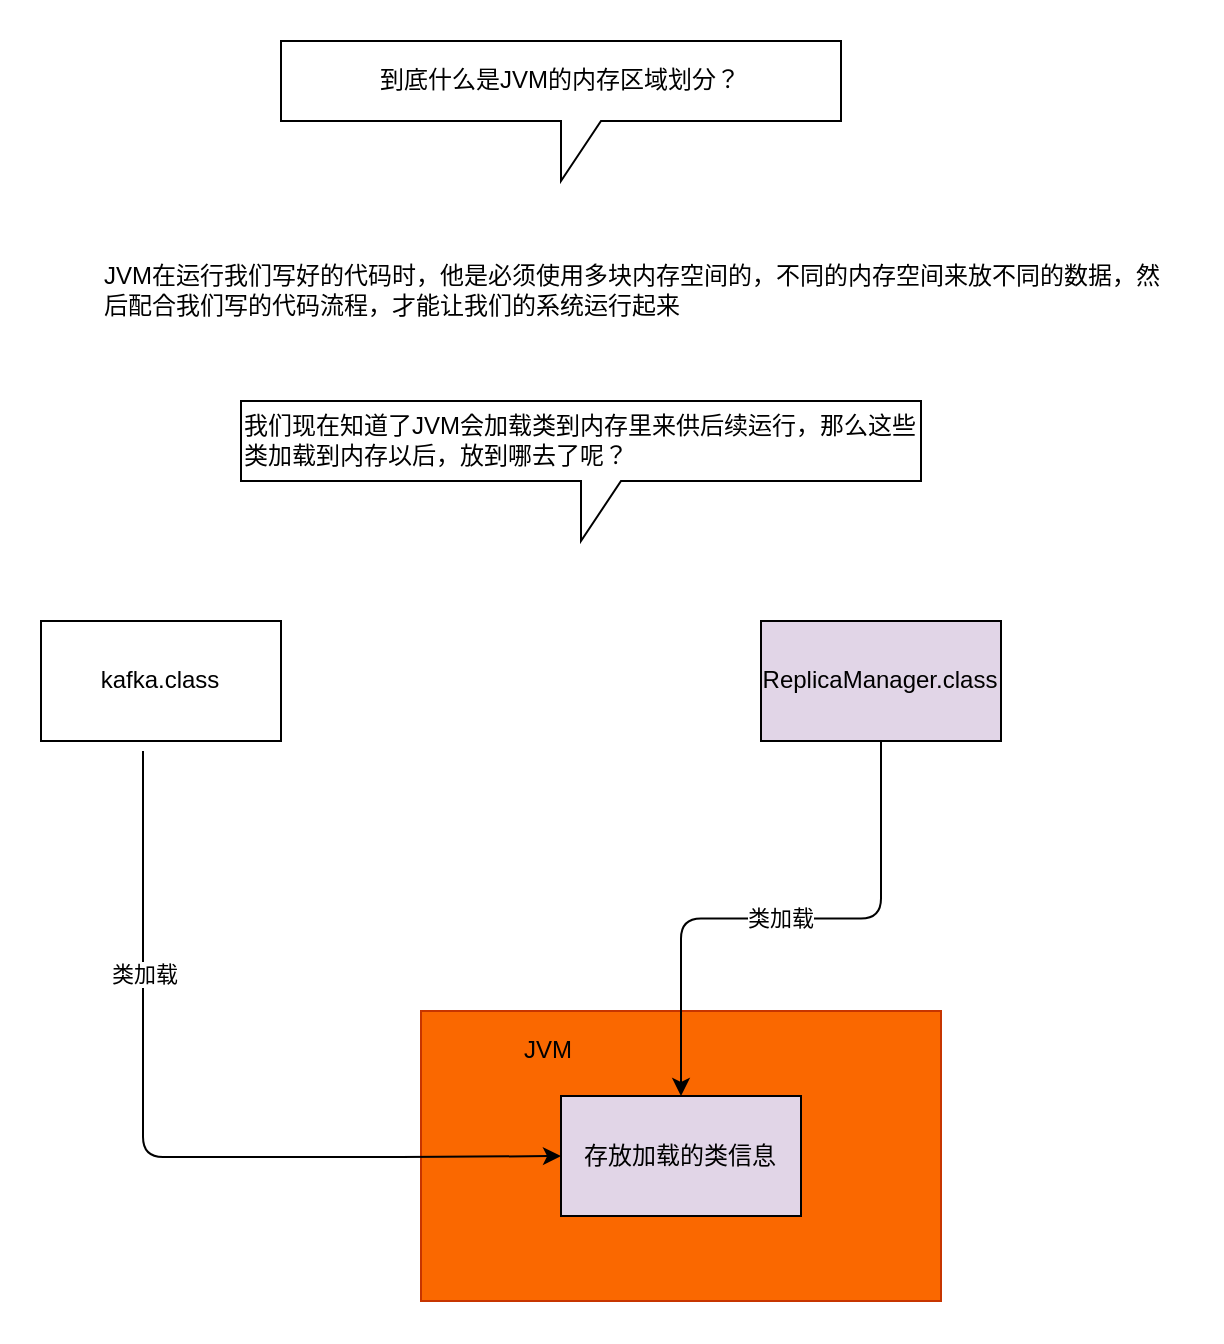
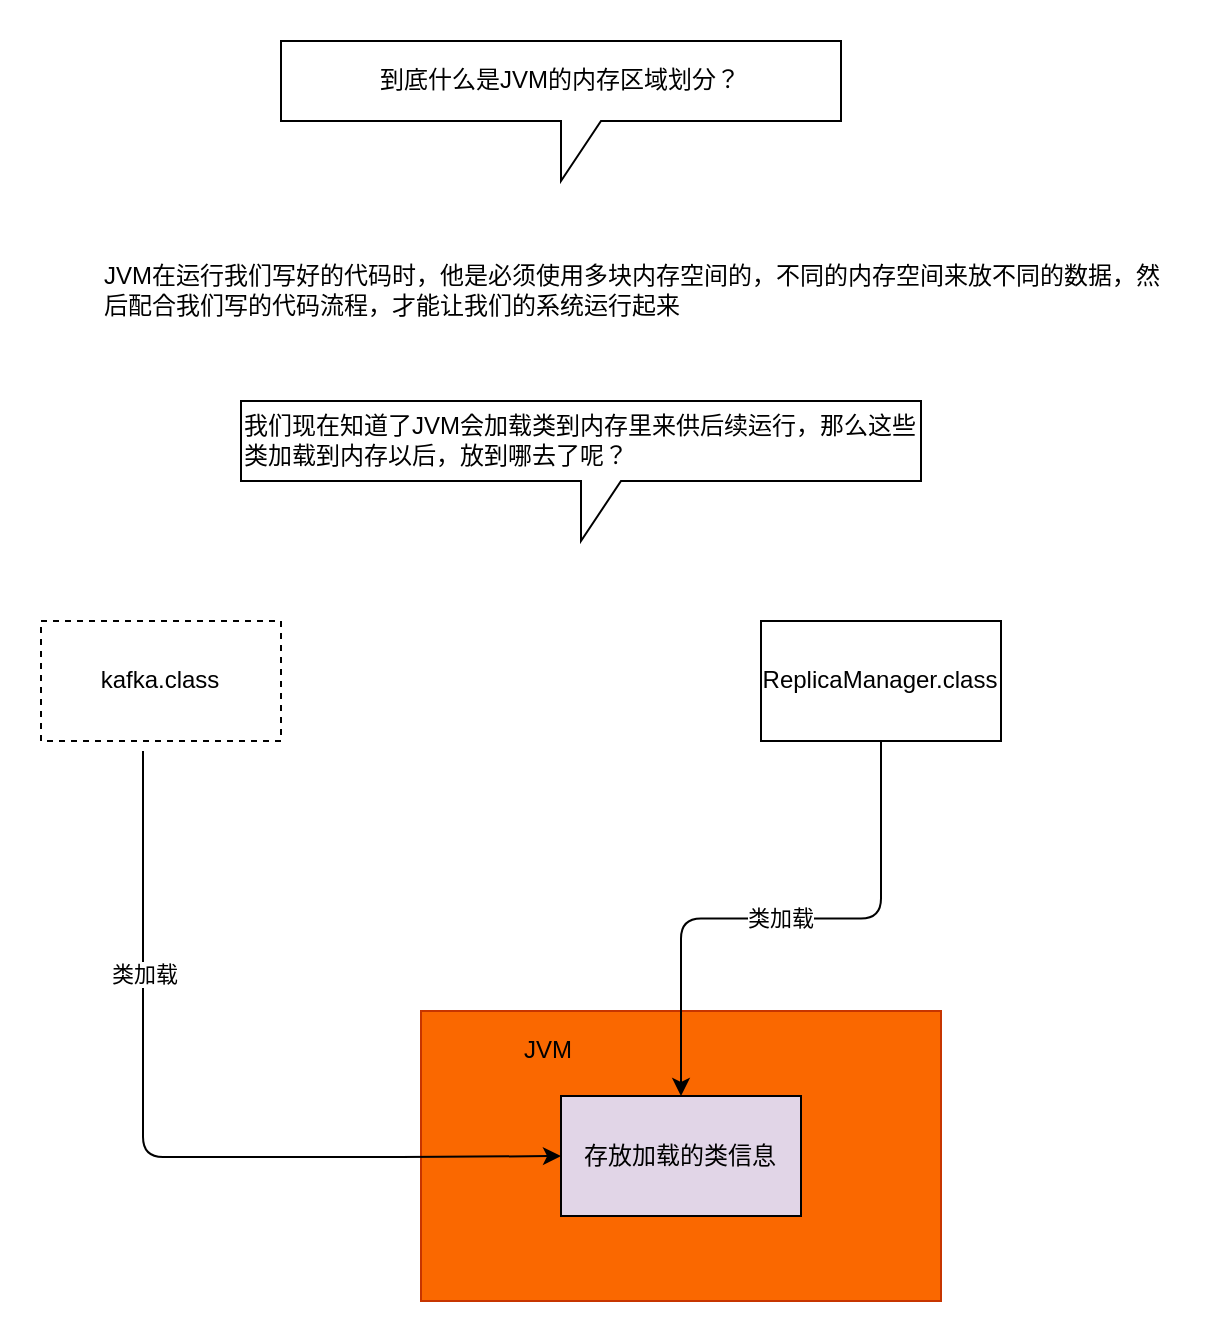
- <mxCell id="5" value="kafka.class" style="rounded=0;whiteSpace=wrap;html=1;" vertex="1" parent="1"><mxGeometry x="20" y="310" width="120" height="60" as="geometry" /></mxCell>
+ <mxCell id="5" value="kafka.class" style="rounded=0;whiteSpace=wrap;html=1;dashed=1;" vertex="1" parent="1"><mxGeometry x="20" y="310" width="120" height="60" as="geometry" /></mxCell>
- <mxCell id="6" value="ReplicaManager.class" style="rounded=0;whiteSpace=wrap;html=1;fillColor=#e1d5e7;" vertex="1" parent="1"><mxGeometry x="380" y="310" width="120" height="60" as="geometry" /></mxCell>
+ <mxCell id="6" value="ReplicaManager.class" style="rounded=0;whiteSpace=wrap;html=1;" vertex="1" parent="1"><mxGeometry x="380" y="310" width="120" height="60" as="geometry" /></mxCell>
